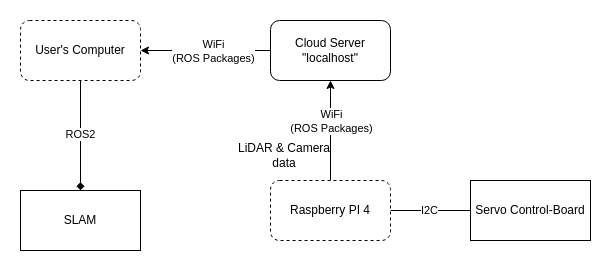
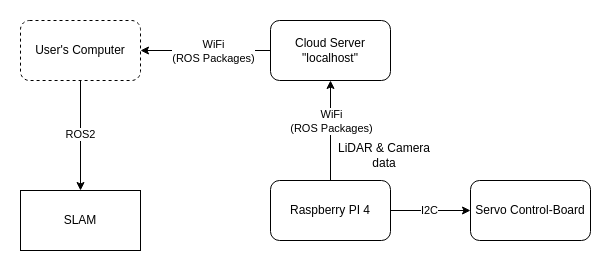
- <mxCell id="11" value="LiDAR &amp;amp; Camera data" style="text;html=1;align=center;verticalAlign=middle;whiteSpace=wrap;rounded=0;" vertex="1" parent="1"><mxGeometry x="229" y="140" width="110" height="30" as="geometry" /></mxCell>
+ <mxCell id="11" value="LiDAR &amp;amp; Camera data" style="text;html=1;align=center;verticalAlign=middle;whiteSpace=wrap;rounded=0;" vertex="1" parent="1"><mxGeometry x="329" y="140" width="110" height="30" as="geometry" /></mxCell>
- <mxCell id="12" style="edgeStyle=orthogonalEdgeStyle;rounded=0;orthogonalLoop=1;jettySize=auto;html=1;endArrow=diamond;" edge="1" parent="1" source="14" target="15"><mxGeometry relative="1" as="geometry" /></mxCell>
+ <mxCell id="12" style="edgeStyle=orthogonalEdgeStyle;rounded=0;orthogonalLoop=1;jettySize=auto;html=1;" edge="1" parent="1" source="14" target="15"><mxGeometry relative="1" as="geometry" /></mxCell>
- <mxCell id="6" value="Raspberry PI 4" style="rounded=1;whiteSpace=wrap;html=1;dashed=1;" vertex="1" parent="1"><mxGeometry x="270" y="180" width="120" height="60" as="geometry" /></mxCell>
+ <mxCell id="6" value="Raspberry PI 4" style="rounded=1;whiteSpace=wrap;html=1;" vertex="1" parent="1"><mxGeometry x="270" y="180" width="120" height="60" as="geometry" /></mxCell>
- <mxCell id="2" style="edgeStyle=orthogonalEdgeStyle;rounded=0;orthogonalLoop=1;jettySize=auto;html=1;endArrow=none;" edge="1" parent="1" source="6" target="7"><mxGeometry relative="1" as="geometry" /></mxCell>
+ <mxCell id="2" style="edgeStyle=orthogonalEdgeStyle;rounded=0;orthogonalLoop=1;jettySize=auto;html=1;" edge="1" parent="1" source="6" target="7"><mxGeometry relative="1" as="geometry" /></mxCell>
- <mxCell id="7" value="Servo Control-Board" style="whiteSpace=wrap;html=1;rounded=0;" vertex="1" parent="1"><mxGeometry x="470" y="180" width="120" height="60" as="geometry" /></mxCell>
+ <mxCell id="7" value="Servo Control-Board" style="rounded=1;whiteSpace=wrap;html=1;" vertex="1" parent="1"><mxGeometry x="470" y="180" width="120" height="60" as="geometry" /></mxCell>
